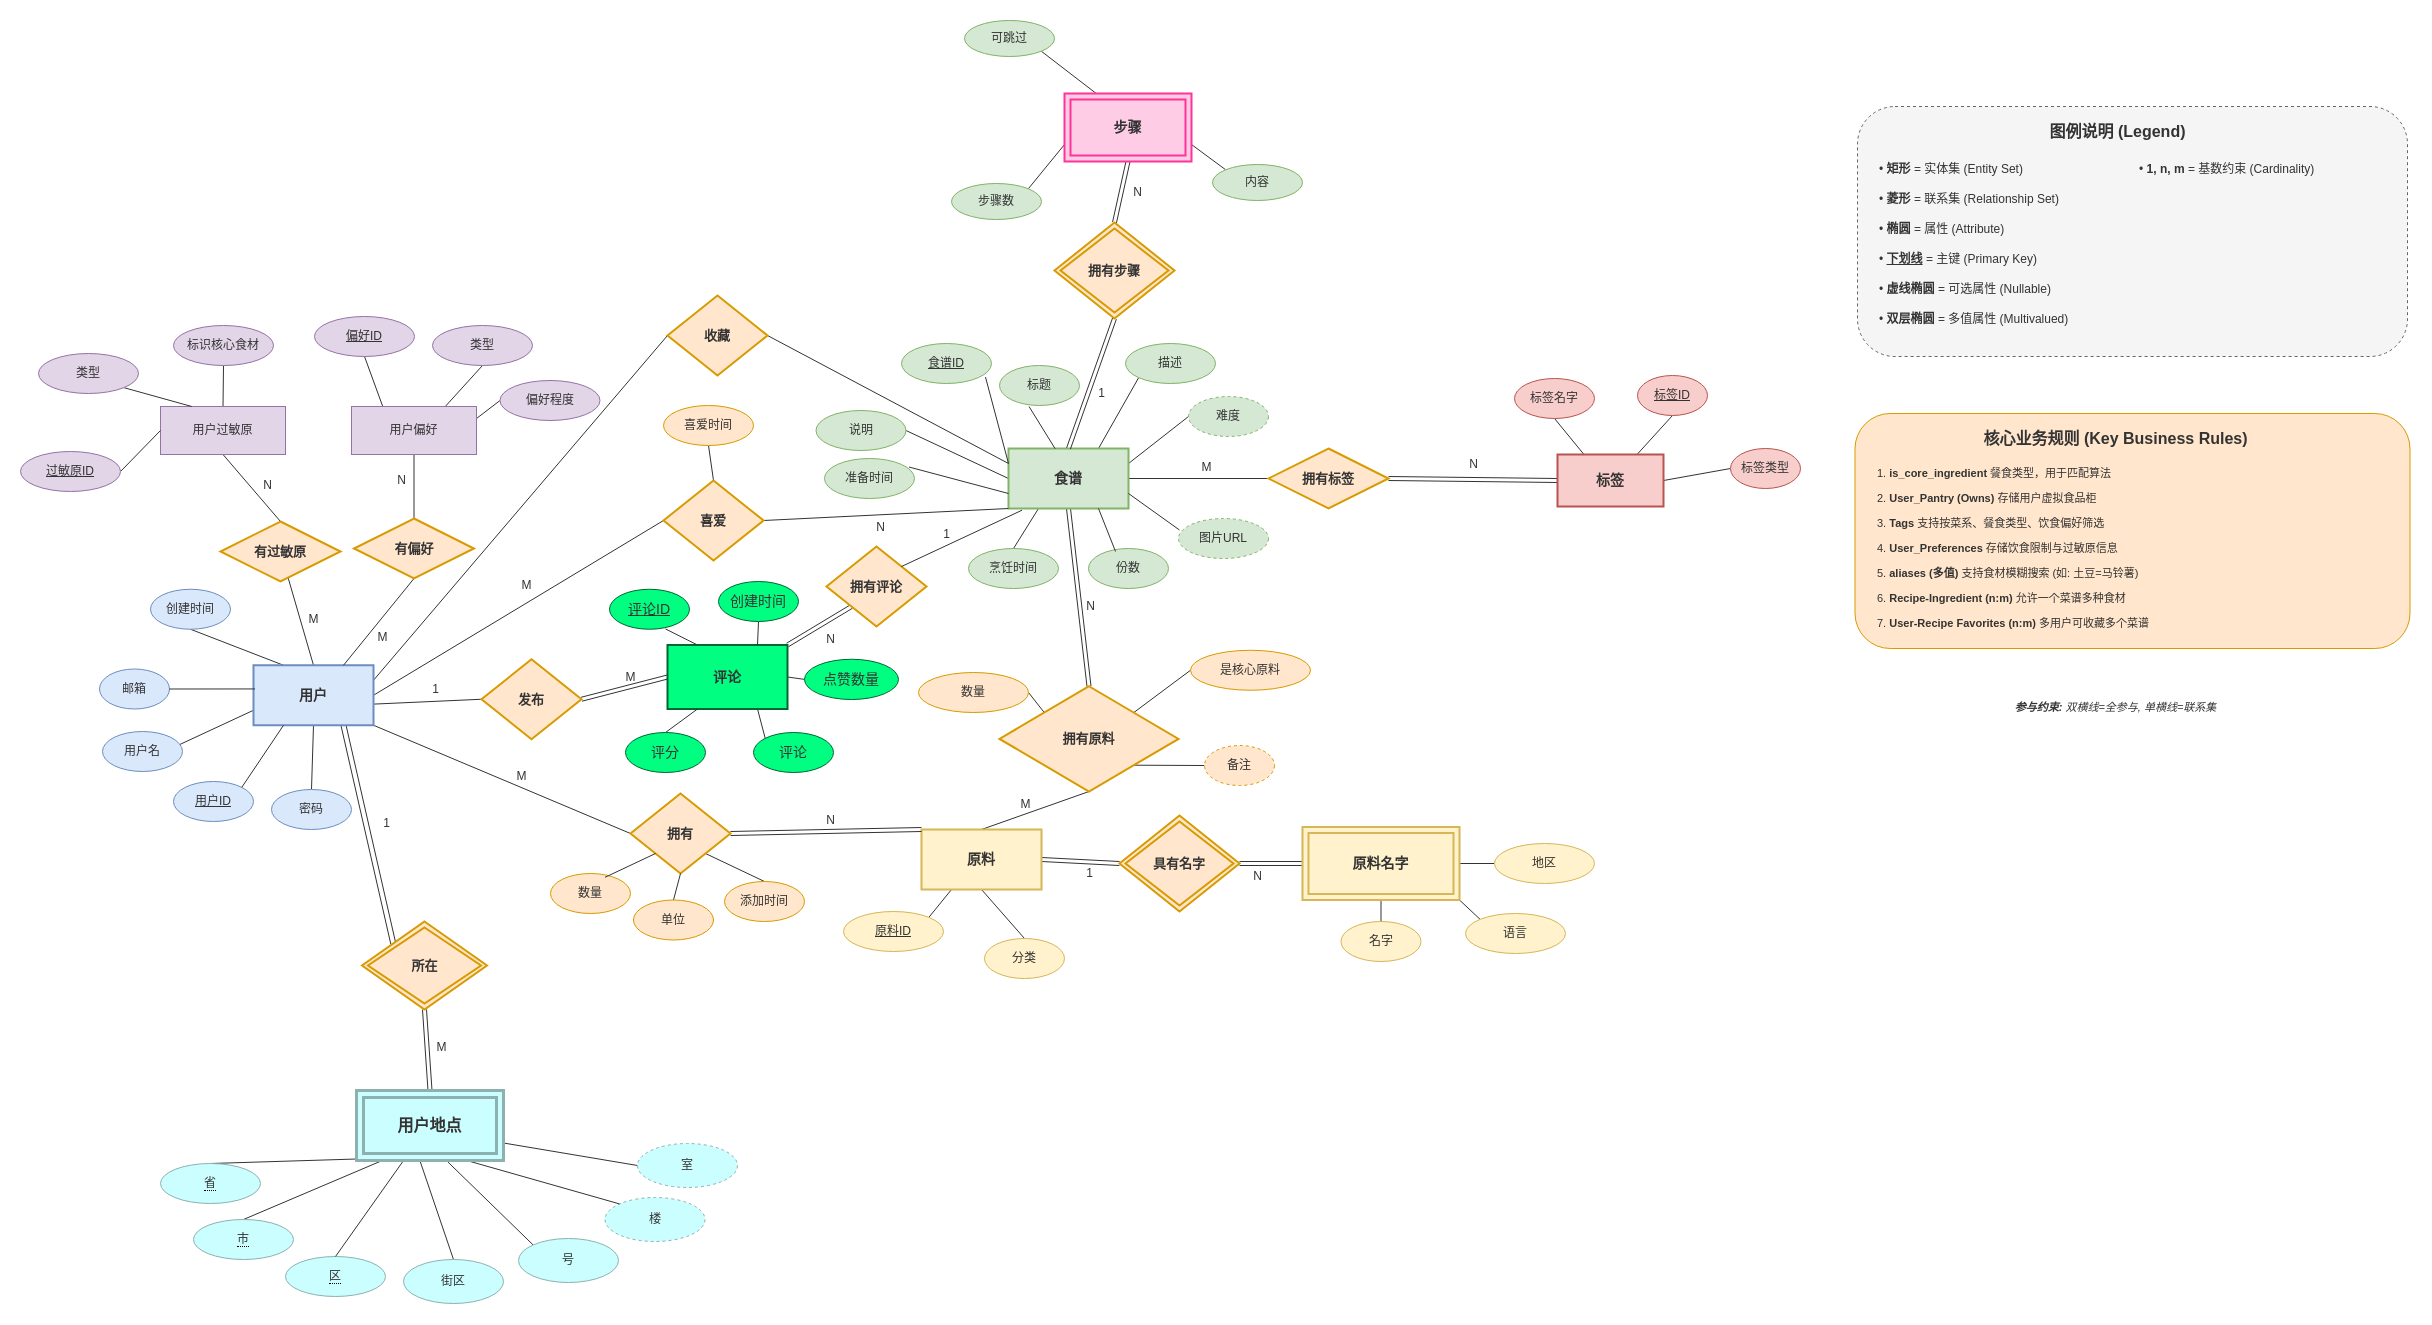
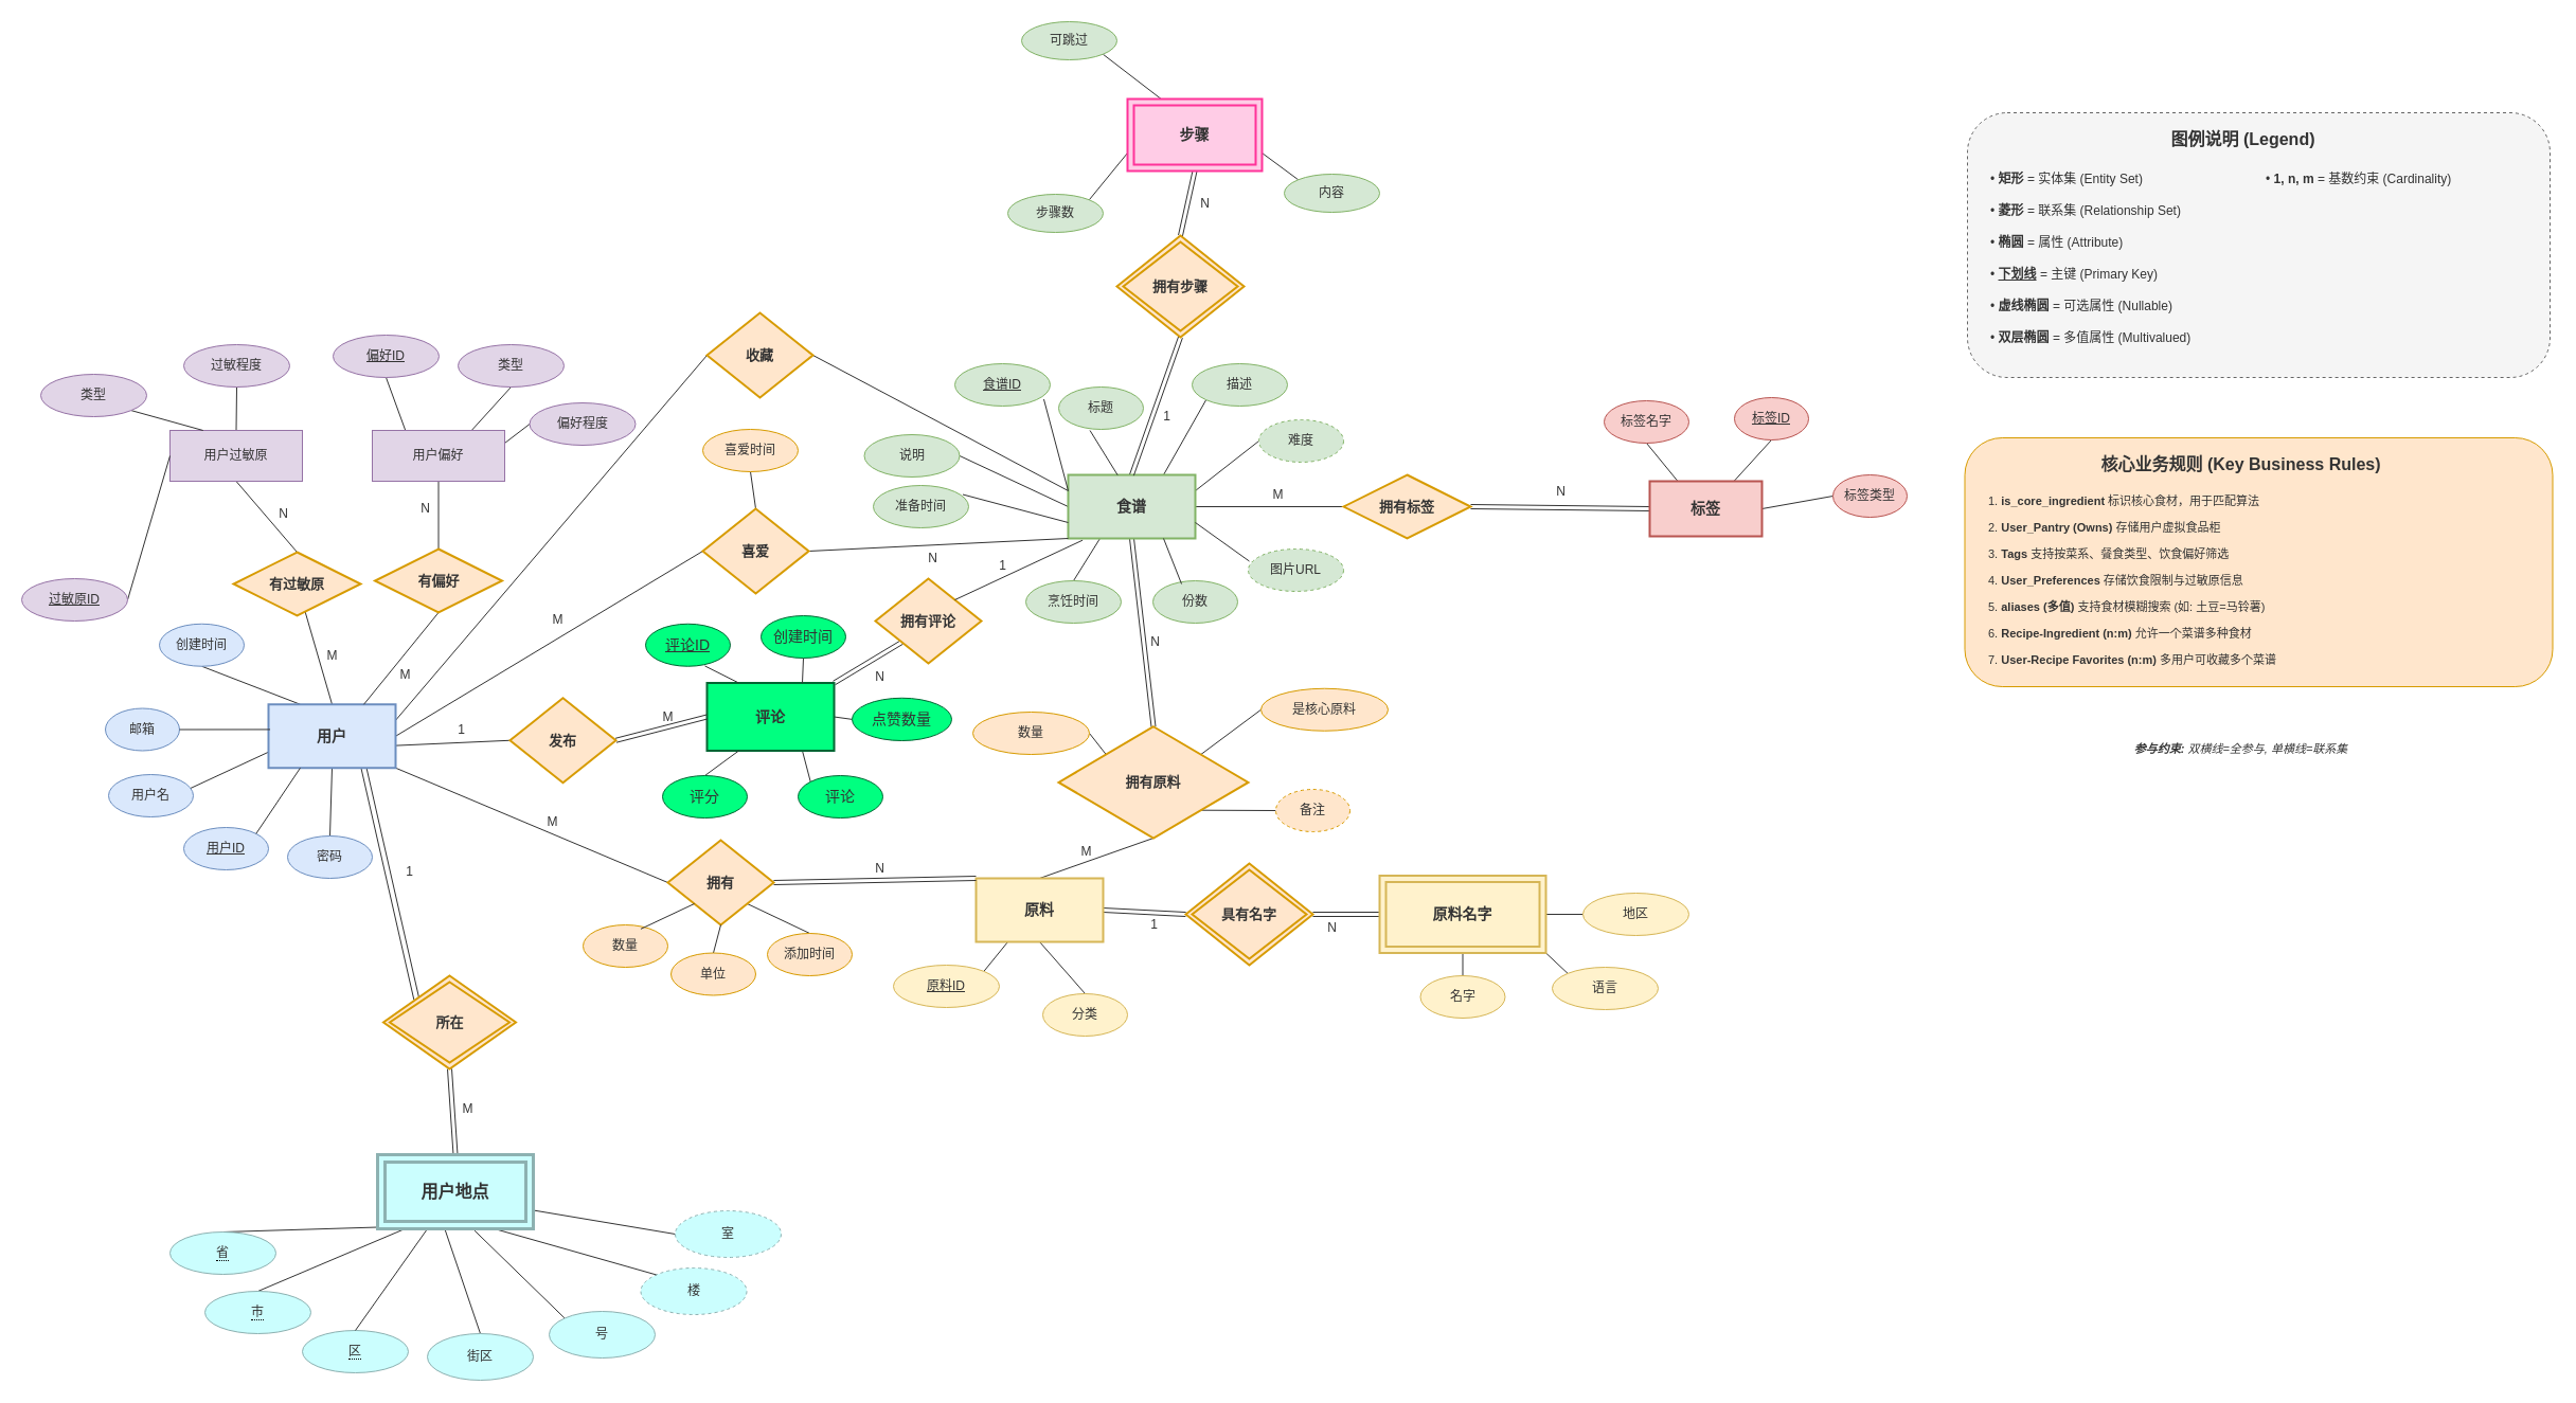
- <mxCell id="188" value="标识核心食材" style="ellipse;whiteSpace=wrap;html=1;fillColor=#e1d5e7;strokeColor=#9673a6;fontColor=#333333;" vertex="1" parent="1"><mxGeometry x="173" y="325" width="100" height="40" as="geometry" /></mxCell>
+ <mxCell id="188" value="过敏程度" style="ellipse;whiteSpace=wrap;html=1;fillColor=#e1d5e7;strokeColor=#9673a6;fontColor=#333333;" vertex="1" parent="1"><mxGeometry x="173" y="325" width="100" height="40" as="geometry" /></mxCell>
- <mxCell id="156" value="&lt;u&gt;过敏原ID&lt;/u&gt;" style="ellipse;whiteSpace=wrap;html=1;fillColor=#e1d5e7;strokeColor=#9673a6;fontColor=#333333;" parent="1" vertex="1"><mxGeometry x="20" y="451" width="100" height="40" as="geometry" /></mxCell>
+ <mxCell id="156" value="&lt;u&gt;过敏原ID&lt;/u&gt;" style="ellipse;whiteSpace=wrap;html=1;fillColor=#e1d5e7;strokeColor=#9673a6;fontColor=#333333;" parent="1" vertex="1"><mxGeometry x="20" y="546" width="100" height="40" as="geometry" /></mxCell>
- <mxCell id="80" value="1. &lt;b&gt;is_core_ingredient&lt;/b&gt; 餐食类型，用于匹配算法" style="text;html=1;align=left;verticalAlign=middle;resizable=0;points=[];autosize=1;fontSize=11;fontColor=#333333;" parent="1" vertex="1"><mxGeometry x="1874.5" y="463" width="350" height="20" as="geometry" /></mxCell>
+ <mxCell id="80" value="1. &lt;b&gt;is_core_ingredient&lt;/b&gt; 标识核心食材，用于匹配算法" style="text;html=1;align=left;verticalAlign=middle;resizable=0;points=[];autosize=1;fontSize=11;fontColor=#333333;" parent="1" vertex="1"><mxGeometry x="1874.5" y="463" width="350" height="20" as="geometry" /></mxCell>
